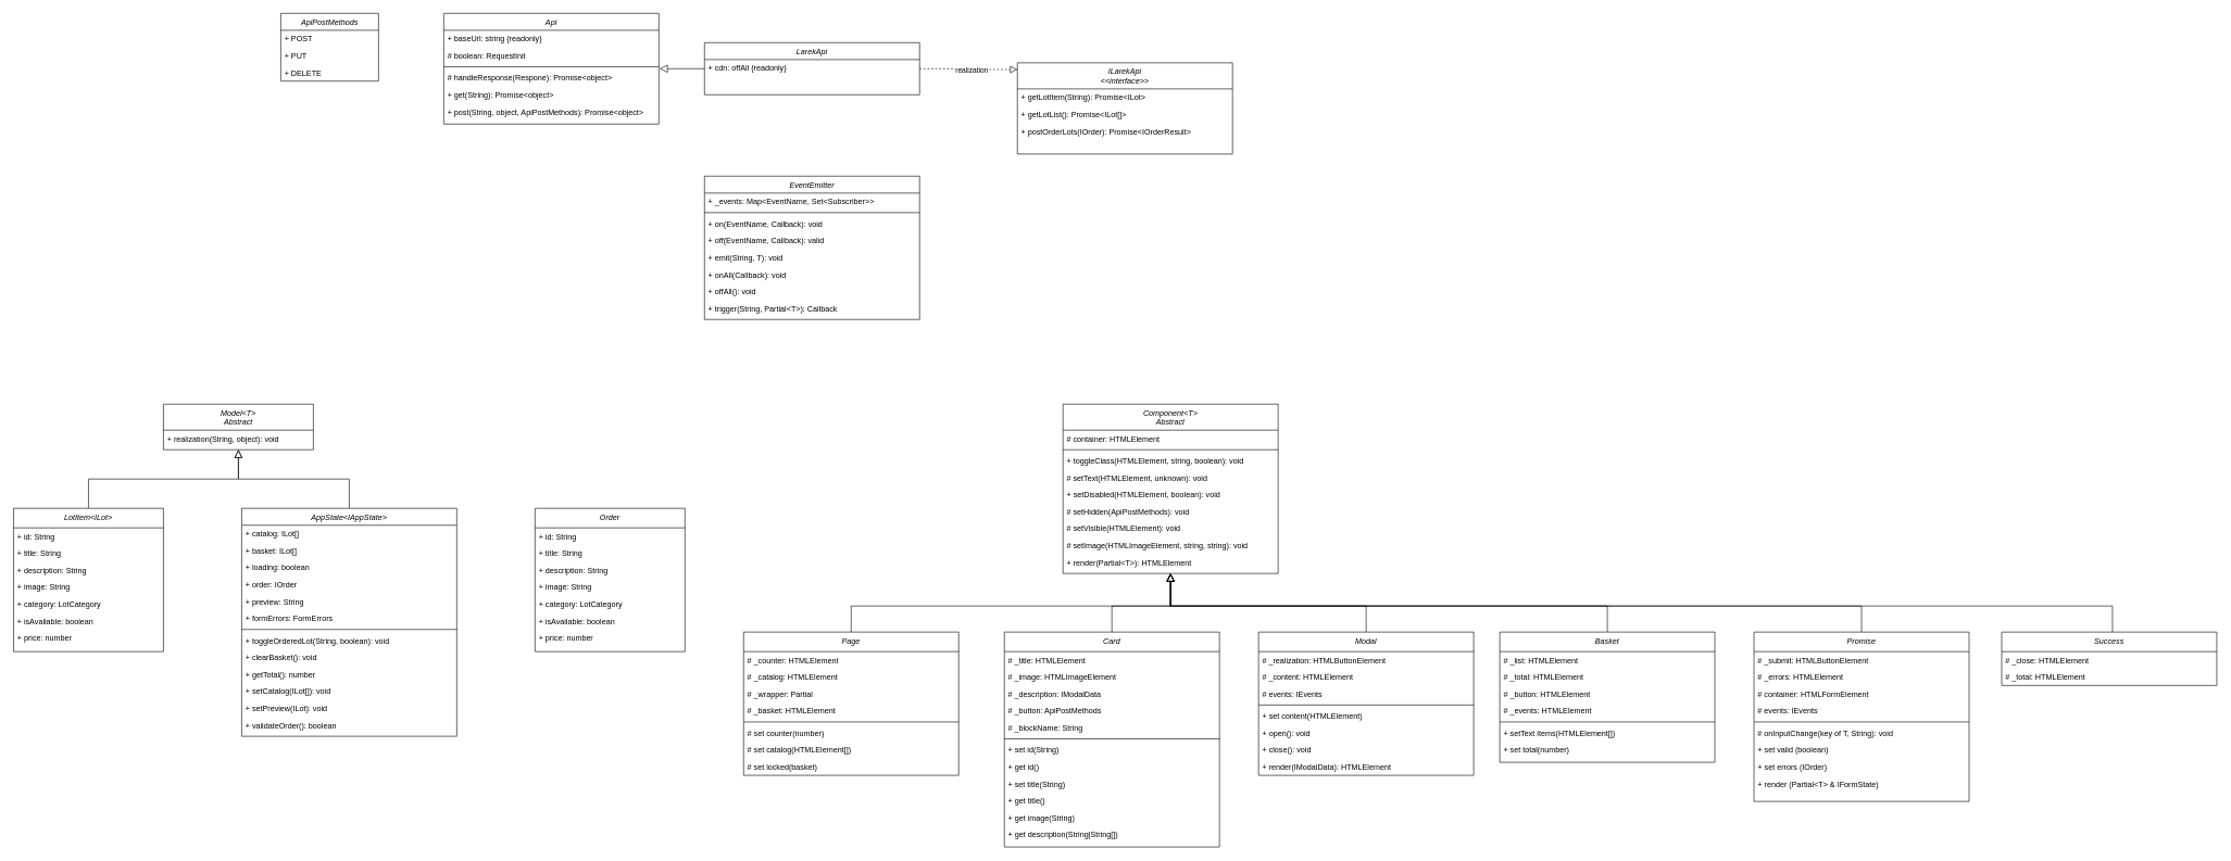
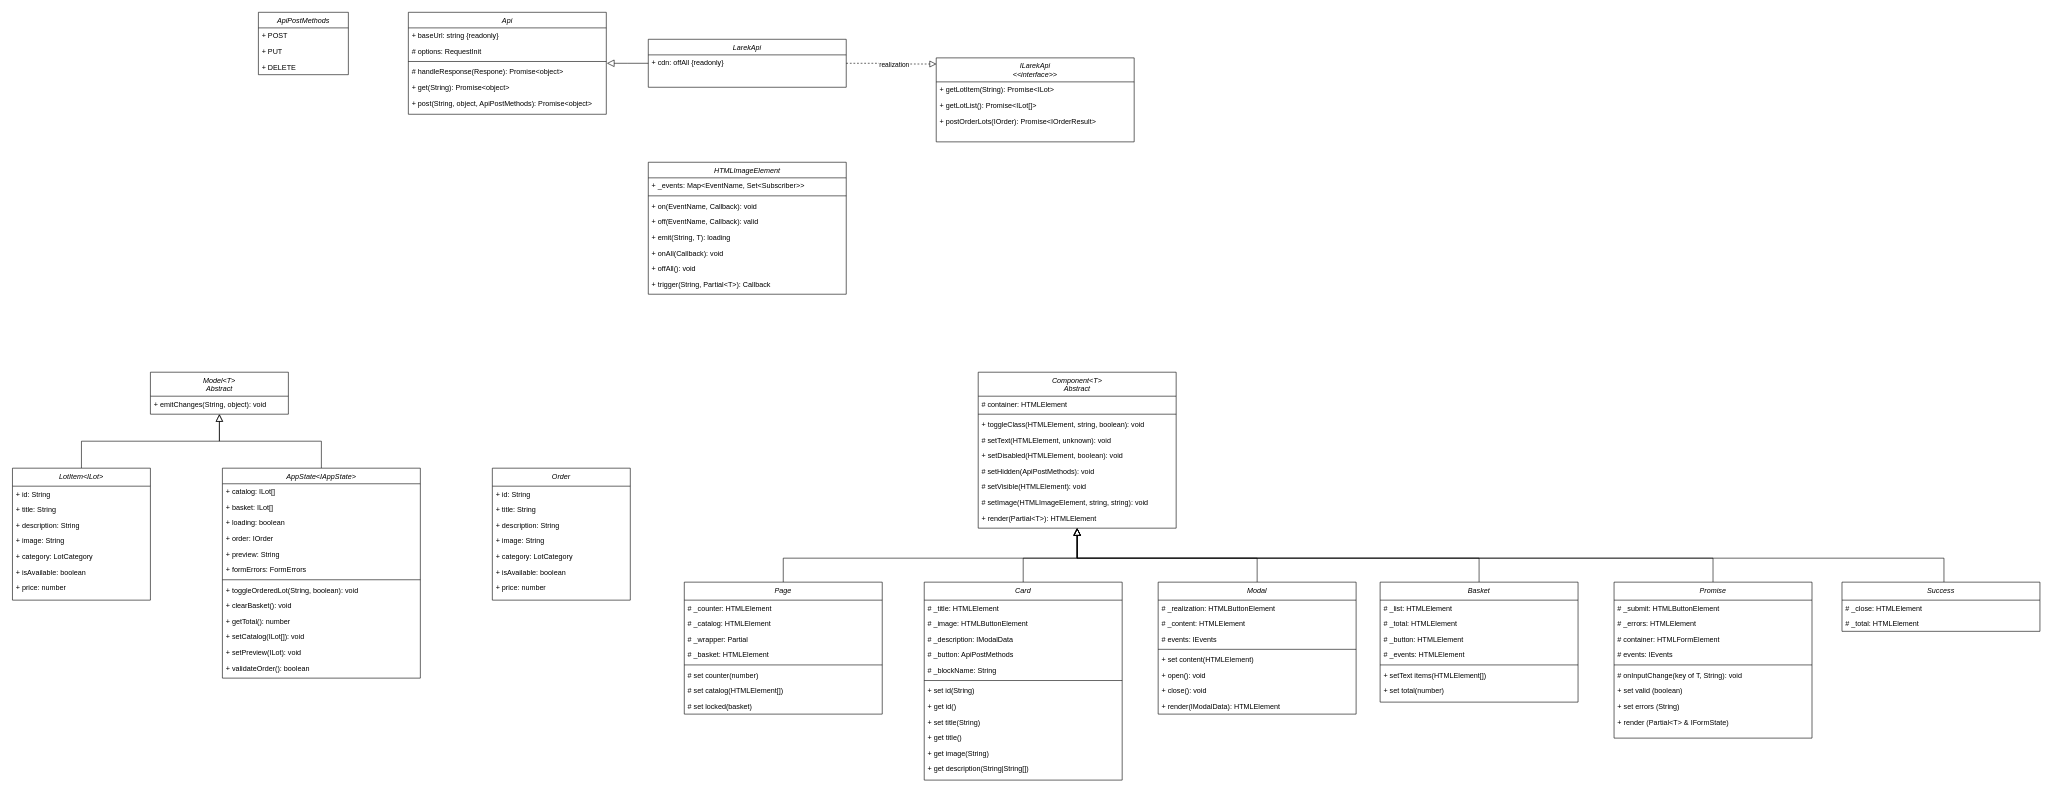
- <mxCell id="4" value="# boolean: RequestInit" style="text;align=left;verticalAlign=top;spacingLeft=4;spacingRight=4;overflow=hidden;rotatable=0;points=[[0,0.5],[1,0.5]];portConstraint=eastwest;rounded=0;shadow=0;html=0;" vertex="1" parent="2"><mxGeometry y="52" width="330" height="26" as="geometry" /></mxCell>
+ <mxCell id="4" value="# options: RequestInit" style="text;align=left;verticalAlign=top;spacingLeft=4;spacingRight=4;overflow=hidden;rotatable=0;points=[[0,0.5],[1,0.5]];portConstraint=eastwest;rounded=0;shadow=0;html=0;" vertex="1" parent="2"><mxGeometry y="52" width="330" height="26" as="geometry" /></mxCell>
- <mxCell id="96" value="EventEmitter" style="swimlane;fontStyle=2;align=center;verticalAlign=top;childLayout=stackLayout;horizontal=1;startSize=26;horizontalStack=0;resizeParent=1;resizeLast=0;collapsible=1;marginBottom=0;rounded=0;shadow=0;strokeWidth=1;" vertex="1" parent="1"><mxGeometry x="1080" y="270" width="330" height="220" as="geometry"><mxRectangle x="230" y="140" width="160" height="26" as="alternateBounds" /></mxGeometry></mxCell>
+ <mxCell id="96" value="HTMLImageElement" style="swimlane;fontStyle=2;align=center;verticalAlign=top;childLayout=stackLayout;horizontal=1;startSize=26;horizontalStack=0;resizeParent=1;resizeLast=0;collapsible=1;marginBottom=0;rounded=0;shadow=0;strokeWidth=1;" vertex="1" parent="1"><mxGeometry x="1080" y="270" width="330" height="220" as="geometry"><mxRectangle x="230" y="140" width="160" height="26" as="alternateBounds" /></mxGeometry></mxCell>
- <mxCell id="101" value="+ emit(String, T): void" style="text;align=left;verticalAlign=top;spacingLeft=4;spacingRight=4;overflow=hidden;rotatable=0;points=[[0,0.5],[1,0.5]];portConstraint=eastwest;" vertex="1" parent="96"><mxGeometry y="112" width="330" height="26" as="geometry" /></mxCell>
+ <mxCell id="101" value="+ emit(String, T): loading" style="text;align=left;verticalAlign=top;spacingLeft=4;spacingRight=4;overflow=hidden;rotatable=0;points=[[0,0.5],[1,0.5]];portConstraint=eastwest;" vertex="1" parent="96"><mxGeometry y="112" width="330" height="26" as="geometry" /></mxCell>
- <mxCell id="23" value="+ realization(String, object): void" style="text;align=left;verticalAlign=top;spacingLeft=4;spacingRight=4;overflow=hidden;rotatable=0;points=[[0,0.5],[1,0.5]];portConstraint=eastwest;" vertex="1" parent="22"><mxGeometry y="40" width="230" height="26" as="geometry" /></mxCell>
+ <mxCell id="23" value="+ emitChanges(String, object): void" style="text;align=left;verticalAlign=top;spacingLeft=4;spacingRight=4;overflow=hidden;rotatable=0;points=[[0,0.5],[1,0.5]];portConstraint=eastwest;" vertex="1" parent="22"><mxGeometry y="40" width="230" height="26" as="geometry" /></mxCell>
- <mxCell id="71" value="# _image: HTMLImageElement    " style="text;align=left;verticalAlign=top;spacingLeft=4;spacingRight=4;overflow=hidden;rotatable=0;points=[[0,0.5],[1,0.5]];portConstraint=eastwest;imageWidth=24;" vertex="1" parent="69"><mxGeometry y="56" width="330" height="26" as="geometry" /></mxCell>
+ <mxCell id="71" value="# _image: HTMLButtonElement    " style="text;align=left;verticalAlign=top;spacingLeft=4;spacingRight=4;overflow=hidden;rotatable=0;points=[[0,0.5],[1,0.5]];portConstraint=eastwest;imageWidth=24;" vertex="1" parent="69"><mxGeometry y="56" width="330" height="26" as="geometry" /></mxCell>
- <mxCell id="123" value="+ set errors (IOrder)" style="text;align=left;verticalAlign=top;spacingLeft=4;spacingRight=4;overflow=hidden;rotatable=0;points=[[0,0.5],[1,0.5]];portConstraint=eastwest;" vertex="1" parent="115"><mxGeometry y="194" width="330" height="26" as="geometry" /></mxCell>
+ <mxCell id="123" value="+ set errors (String)" style="text;align=left;verticalAlign=top;spacingLeft=4;spacingRight=4;overflow=hidden;rotatable=0;points=[[0,0.5],[1,0.5]];portConstraint=eastwest;" vertex="1" parent="115"><mxGeometry y="194" width="330" height="26" as="geometry" /></mxCell>
